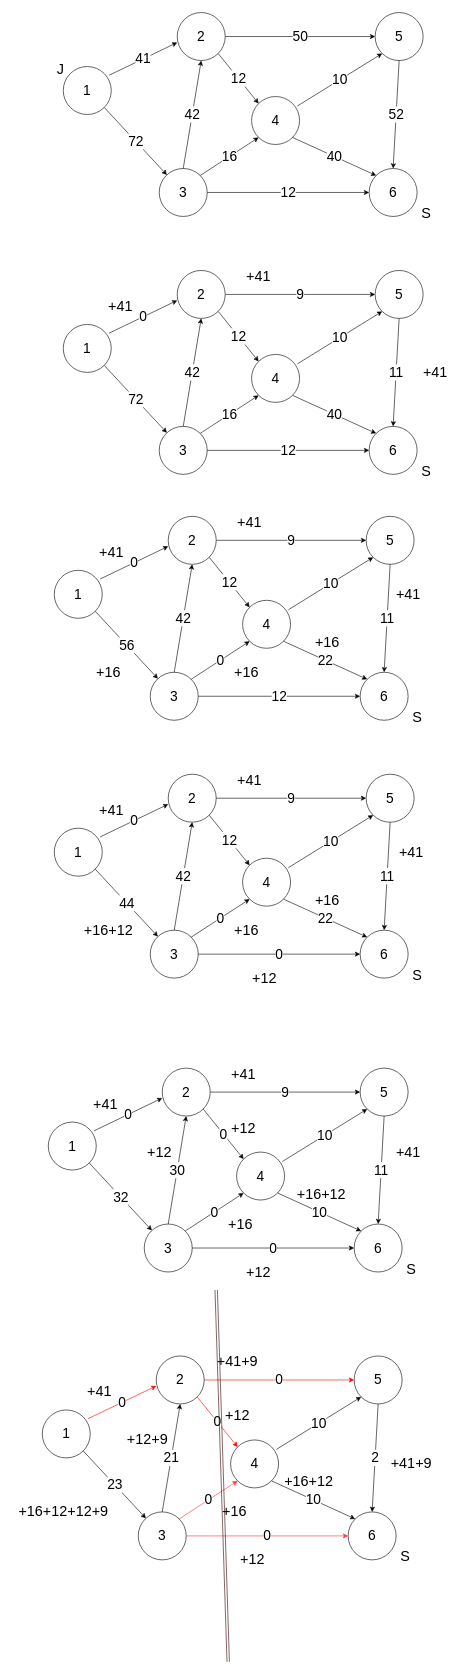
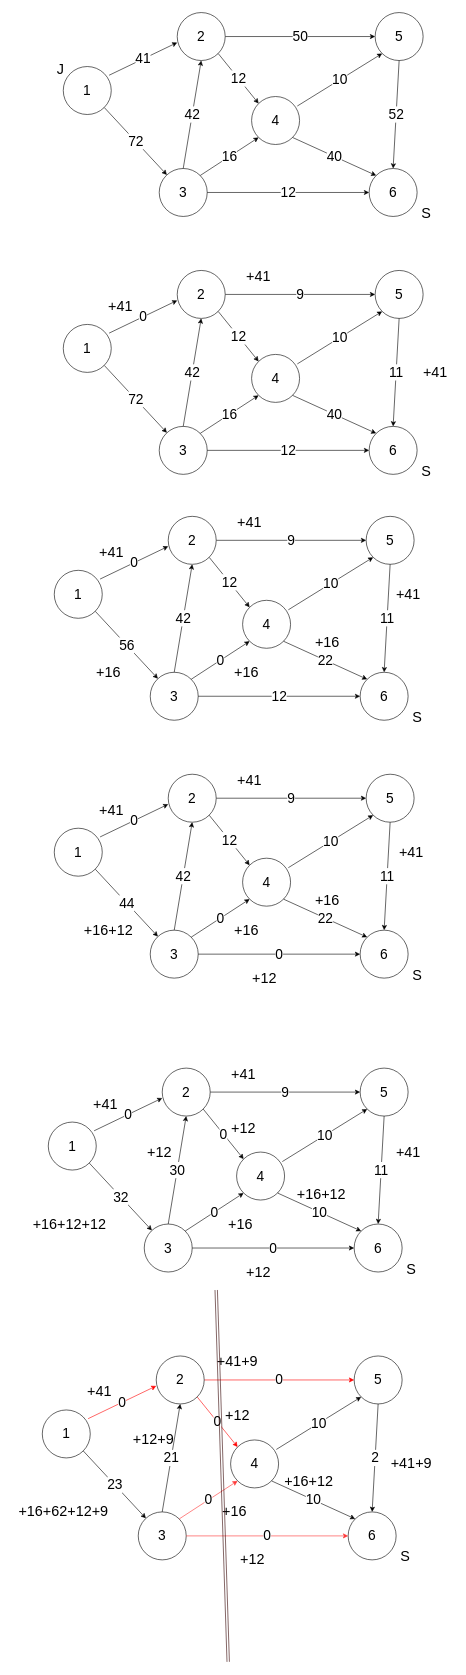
+ <mxCell id="103" value="+16+12+12&lt;br&gt;" style="text;html=1;align=center;verticalAlign=middle;resizable=0;points=[];autosize=1;strokeColor=none;fillColor=none;fontSize=24;" parent="1" vertex="1"><mxGeometry x="40" y="2020" width="150" height="40" as="geometry" /></mxCell>
- <mxCell id="133" value="+12+9" style="text;html=1;align=center;verticalAlign=middle;resizable=0;points=[];autosize=1;strokeColor=none;fillColor=none;fontSize=24;" parent="1" vertex="1"><mxGeometry x="200" y="2380" width="90" height="40" as="geometry" /></mxCell>
+ <mxCell id="133" value="+12+9" style="text;html=1;align=center;verticalAlign=middle;resizable=0;points=[];autosize=1;strokeColor=none;fillColor=none;fontSize=24;" parent="1" vertex="1"><mxGeometry x="210" y="2380" width="90" height="40" as="geometry" /></mxCell>
- <mxCell id="128" value="+16+12+12+9" style="text;html=1;align=center;verticalAlign=middle;resizable=0;points=[];autosize=1;strokeColor=none;fillColor=none;fontSize=24;" parent="1" vertex="1"><mxGeometry x="20" y="2500" width="170" height="40" as="geometry" /></mxCell>
+ <mxCell id="128" value="+16+62+12+9" style="text;html=1;align=center;verticalAlign=middle;resizable=0;points=[];autosize=1;strokeColor=none;fillColor=none;fontSize=24;" parent="1" vertex="1"><mxGeometry x="20" y="2500" width="170" height="40" as="geometry" /></mxCell>
